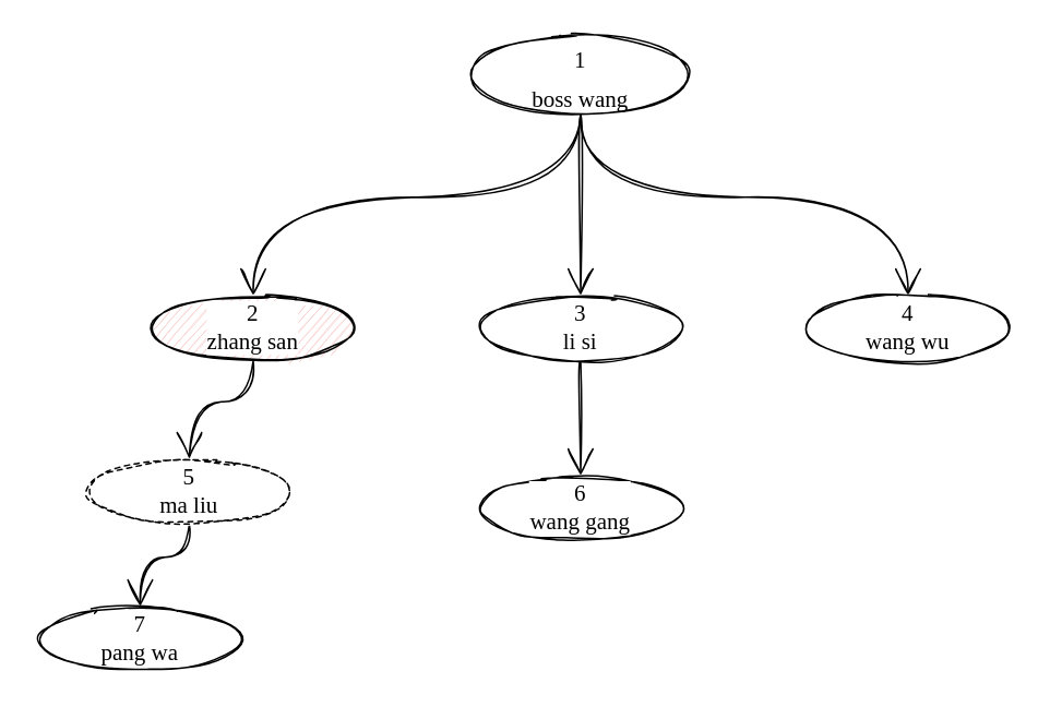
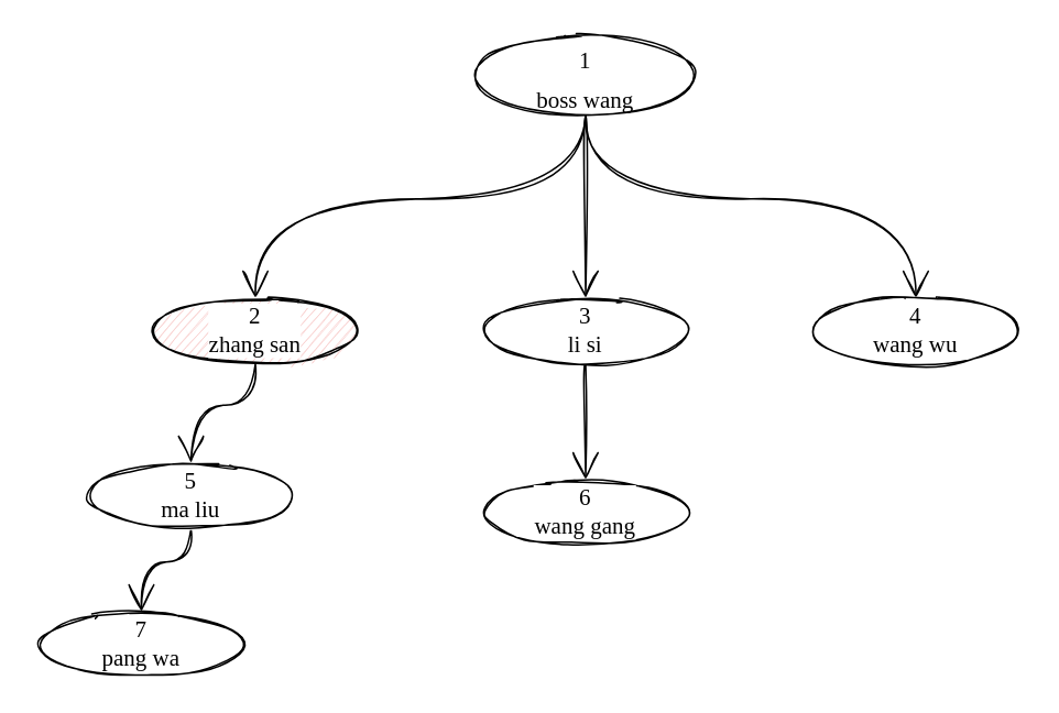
- <mxCell id="12" value="5&lt;br&gt;ma liu" style="ellipse;whiteSpace=wrap;html=1;labelBackgroundColor=#ffffff;sketch=1;hachureGap=4;fontFamily=Architects Daughter;fontSource=https%3A%2F%2Ffonts.googleapis.com%2Fcss%3Ffamily%3DArchitects%2BDaughter;fontSize=14;dashed=1;" vertex="1" parent="1"><mxGeometry x="50" y="280" width="130" height="40" as="geometry" /></mxCell>
+ <mxCell id="12" value="5&lt;br&gt;ma liu" style="ellipse;whiteSpace=wrap;html=1;labelBackgroundColor=#ffffff;sketch=1;hachureGap=4;fontFamily=Architects Daughter;fontSource=https%3A%2F%2Ffonts.googleapis.com%2Fcss%3Ffamily%3DArchitects%2BDaughter;fontSize=14;" vertex="1" parent="1"><mxGeometry x="50" y="280" width="130" height="40" as="geometry" /></mxCell>
